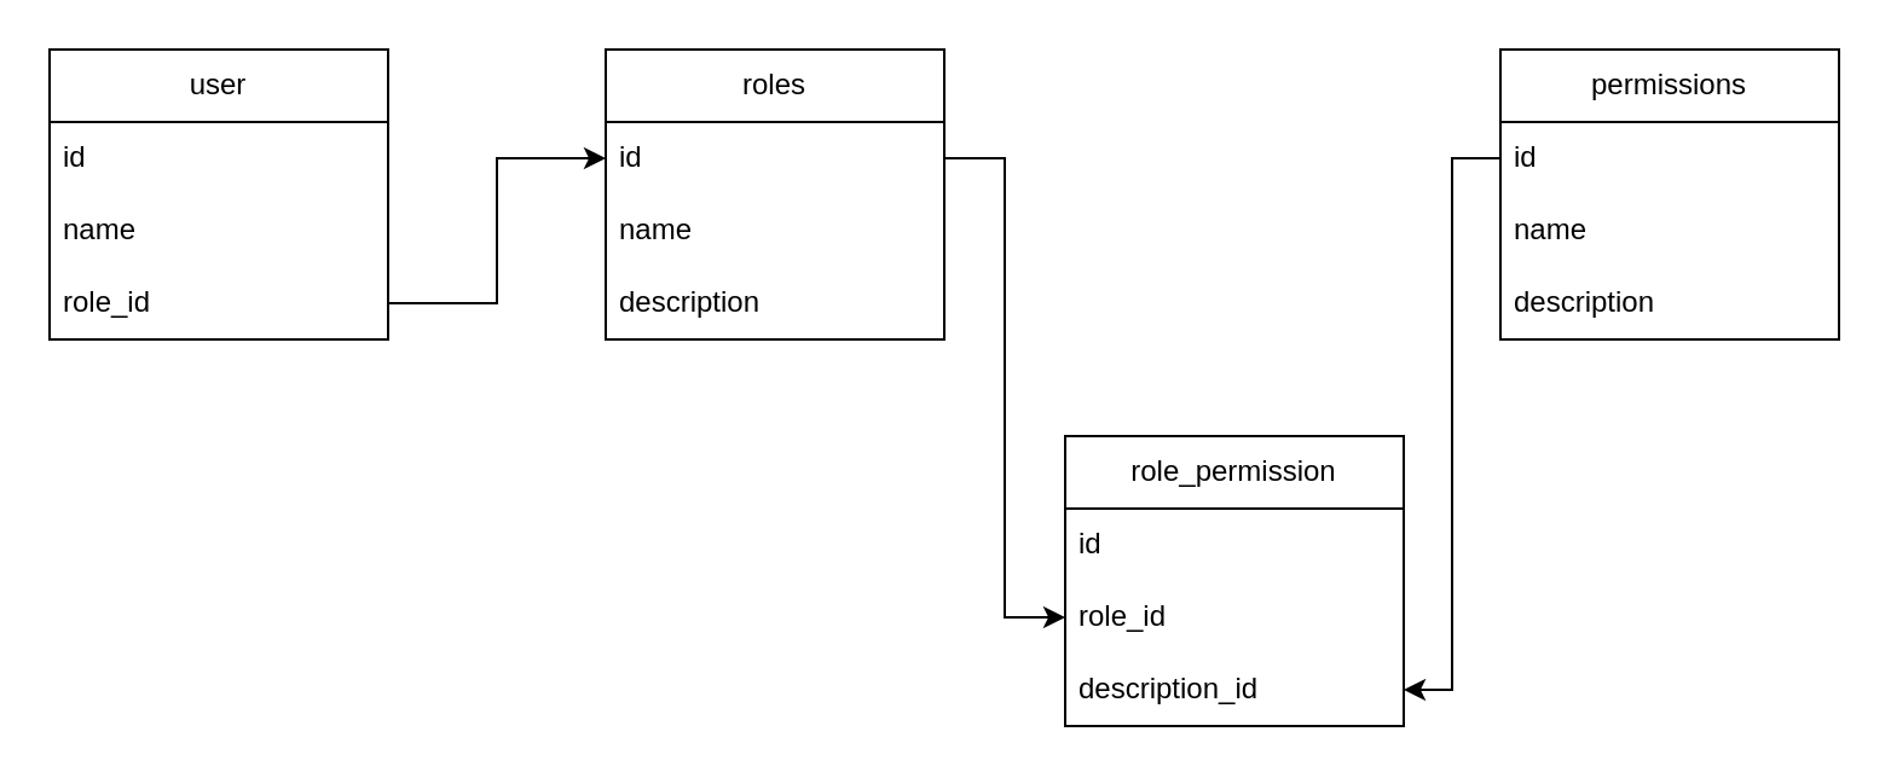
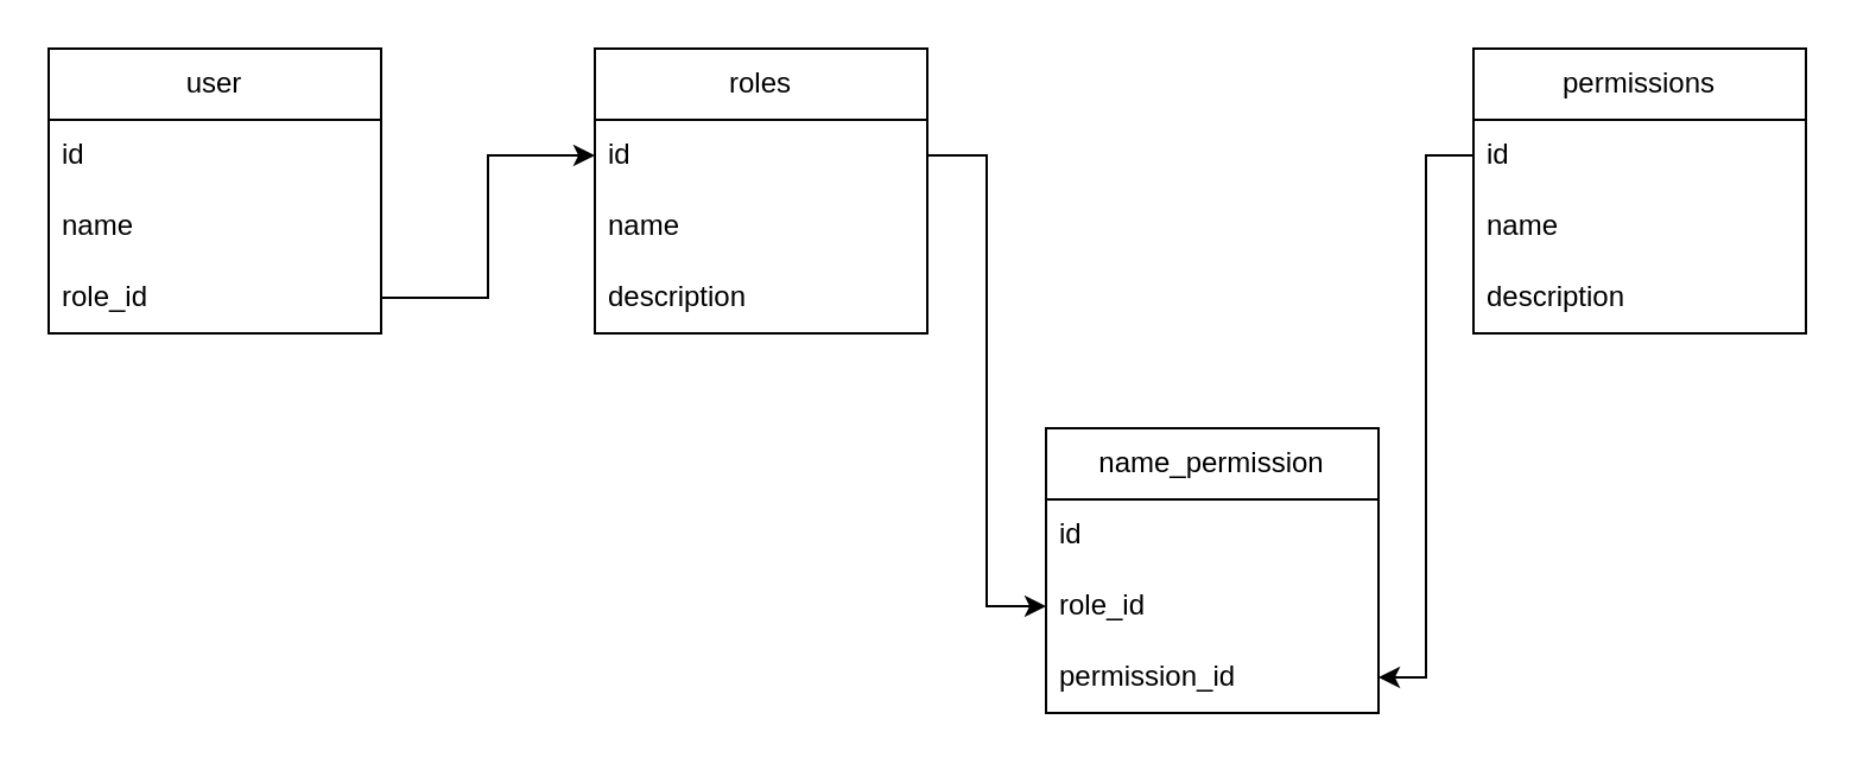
- <mxCell id="14" value="role_permission" style="swimlane;fontStyle=0;childLayout=stackLayout;horizontal=1;startSize=30;horizontalStack=0;resizeParent=1;resizeParentMax=0;resizeLast=0;collapsible=1;marginBottom=0;whiteSpace=wrap;html=1;" vertex="1" parent="1"><mxGeometry x="440" y="180" width="140" height="120" as="geometry" /></mxCell>
+ <mxCell id="14" value="name_permission" style="swimlane;fontStyle=0;childLayout=stackLayout;horizontal=1;startSize=30;horizontalStack=0;resizeParent=1;resizeParentMax=0;resizeLast=0;collapsible=1;marginBottom=0;whiteSpace=wrap;html=1;" vertex="1" parent="1"><mxGeometry x="440" y="180" width="140" height="120" as="geometry" /></mxCell>
- <mxCell id="17" value="description_id" style="text;strokeColor=none;fillColor=none;align=left;verticalAlign=middle;spacingLeft=4;spacingRight=4;overflow=hidden;points=[[0,0.5],[1,0.5]];portConstraint=eastwest;rotatable=0;whiteSpace=wrap;html=1;" vertex="1" parent="14"><mxGeometry y="90" width="140" height="30" as="geometry" /></mxCell>
+ <mxCell id="17" value="permission_id" style="text;strokeColor=none;fillColor=none;align=left;verticalAlign=middle;spacingLeft=4;spacingRight=4;overflow=hidden;points=[[0,0.5],[1,0.5]];portConstraint=eastwest;rotatable=0;whiteSpace=wrap;html=1;" vertex="1" parent="14"><mxGeometry y="90" width="140" height="30" as="geometry" /></mxCell>
